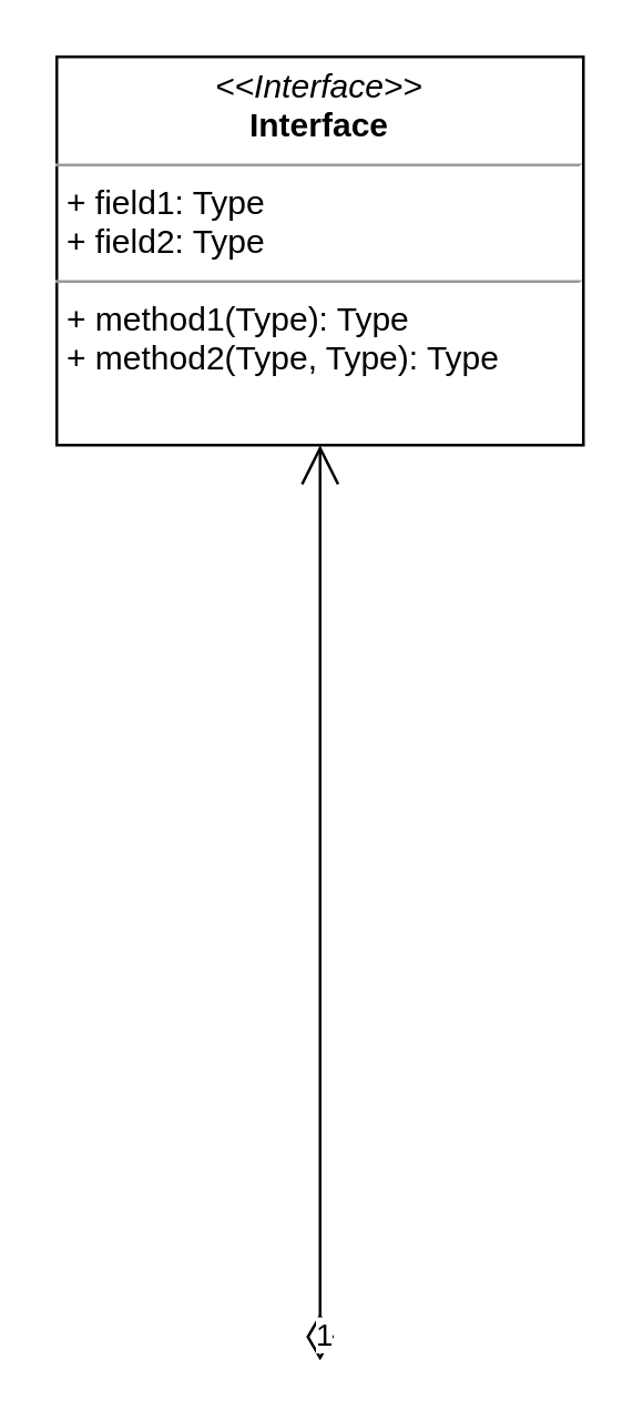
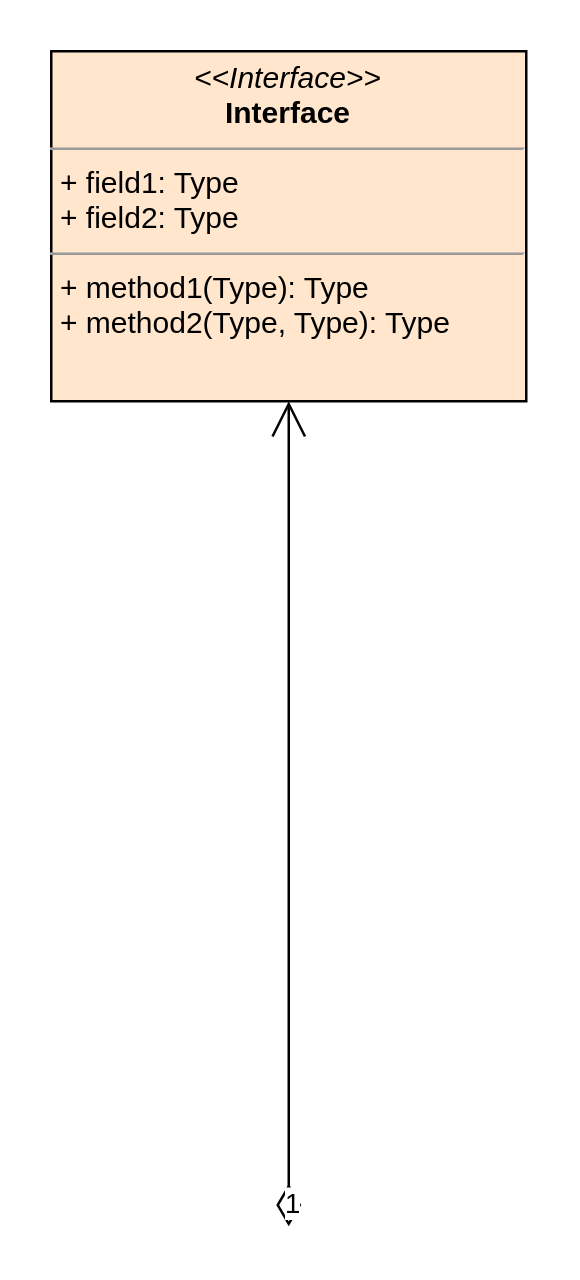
- <mxCell id="2" value="&lt;p style=&quot;margin:0px;margin-top:4px;text-align:center;&quot;&gt;&lt;i&gt;&amp;lt;&amp;lt;Interface&amp;gt;&amp;gt;&lt;/i&gt;&lt;br/&gt;&lt;b&gt;Interface&lt;/b&gt;&lt;/p&gt;&lt;hr size=&quot;1&quot;/&gt;&lt;p style=&quot;margin:0px;margin-left:4px;&quot;&gt;+ field1: Type&lt;br/&gt;+ field2: Type&lt;/p&gt;&lt;hr size=&quot;1&quot;/&gt;&lt;p style=&quot;margin:0px;margin-left:4px;&quot;&gt;+ method1(Type): Type&lt;br/&gt;+ method2(Type, Type): Type&lt;/p&gt;" style="verticalAlign=top;align=left;overflow=fill;fontSize=12;fontFamily=Helvetica;html=1;" parent="1" vertex="1"><mxGeometry x="20" y="20" width="190" height="140" as="geometry" /></mxCell>
+ <mxCell id="2" value="&lt;p style=&quot;margin:0px;margin-top:4px;text-align:center;&quot;&gt;&lt;i&gt;&amp;lt;&amp;lt;Interface&amp;gt;&amp;gt;&lt;/i&gt;&lt;br/&gt;&lt;b&gt;Interface&lt;/b&gt;&lt;/p&gt;&lt;hr size=&quot;1&quot;/&gt;&lt;p style=&quot;margin:0px;margin-left:4px;&quot;&gt;+ field1: Type&lt;br/&gt;+ field2: Type&lt;/p&gt;&lt;hr size=&quot;1&quot;/&gt;&lt;p style=&quot;margin:0px;margin-left:4px;&quot;&gt;+ method1(Type): Type&lt;br/&gt;+ method2(Type, Type): Type&lt;/p&gt;" style="verticalAlign=top;align=left;overflow=fill;fontSize=12;fontFamily=Helvetica;html=1;fillColor=#ffe6cc;" parent="1" vertex="1"><mxGeometry x="20" y="20" width="190" height="140" as="geometry" /></mxCell>
